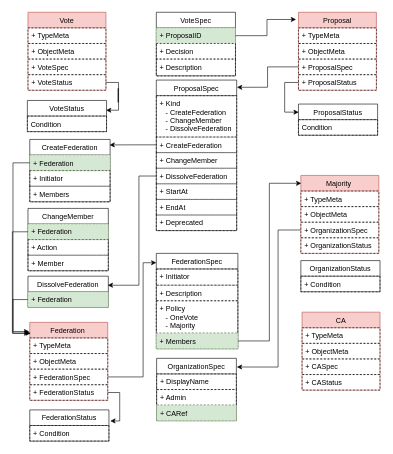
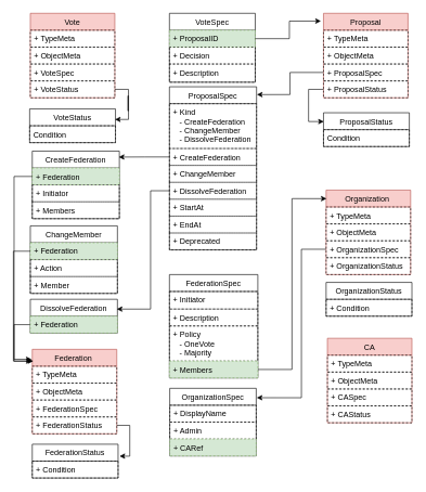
- <mxCell id="42" value="Majority " style="swimlane;fontStyle=0;childLayout=stackLayout;horizontal=1;startSize=26;fillColor=#f8cecc;horizontalStack=0;resizeParent=1;resizeParentMax=0;resizeLast=0;collapsible=1;marginBottom=0;rounded=0;shadow=0;comic=0;swimlaneLine=1;glass=0;swimlaneFillColor=none;strokeColor=#b85450;" vertex="1" parent="1"><mxGeometry x="501" y="292" width="130" height="130" as="geometry"><mxRectangle x="110" y="120" width="90" height="26" as="alternateBounds" /></mxGeometry></mxCell>
+ <mxCell id="42" value="Organization " style="swimlane;fontStyle=0;childLayout=stackLayout;horizontal=1;startSize=26;fillColor=#f8cecc;horizontalStack=0;resizeParent=1;resizeParentMax=0;resizeLast=0;collapsible=1;marginBottom=0;rounded=0;shadow=0;comic=0;swimlaneLine=1;glass=0;swimlaneFillColor=none;strokeColor=#b85450;" vertex="1" parent="1"><mxGeometry x="501" y="292" width="130" height="130" as="geometry"><mxRectangle x="110" y="120" width="90" height="26" as="alternateBounds" /></mxGeometry></mxCell>
- <mxCell id="59" style="edgeStyle=orthogonalEdgeStyle;rounded=0;orthogonalLoop=1;jettySize=auto;html=1;entryX=0;entryY=0.098;entryDx=0;entryDy=0;entryPerimeter=0;" edge="1" parent="1" source="26" target="2"><mxGeometry relative="1" as="geometry"><Array as="points"><mxPoint x="238" y="628" /><mxPoint x="238" y="438" /></Array></mxGeometry></mxCell>
